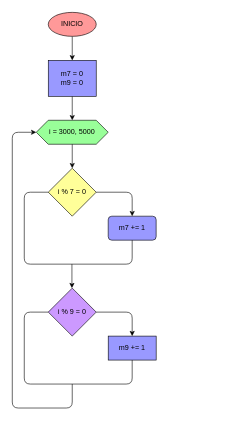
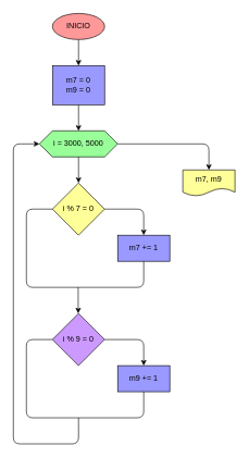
+ <mxCell id="6" value="" style="edgeStyle=orthogonalEdgeStyle;html=1;fontColor=#000000;strokeColor=#000000;" parent="1" source="7" target="13" edge="1"><mxGeometry relative="1" as="geometry" /></mxCell>
+ <mxCell id="13" value="m7, m9" style="shape=document;whiteSpace=wrap;html=1;boundedLbl=1;fillColor=#FFFF99;strokeColor=#000000;fontColor=#000000;" parent="1" vertex="1"><mxGeometry x="280" y="260" width="80" height="40" as="geometry" /></mxCell>
- <mxCell id="11" value="m7 += 1" style="whiteSpace=wrap;html=1;fillColor=#9999FF;strokeColor=#000000;fontColor=#000000;rounded=1;" parent="1" vertex="1"><mxGeometry x="180" y="360" width="80" height="40" as="geometry" /></mxCell>
+ <mxCell id="11" value="m7 += 1" style="whiteSpace=wrap;html=1;fillColor=#9999FF;strokeColor=#000000;fontColor=#000000;" parent="1" vertex="1"><mxGeometry x="180" y="360" width="80" height="40" as="geometry" /></mxCell>
